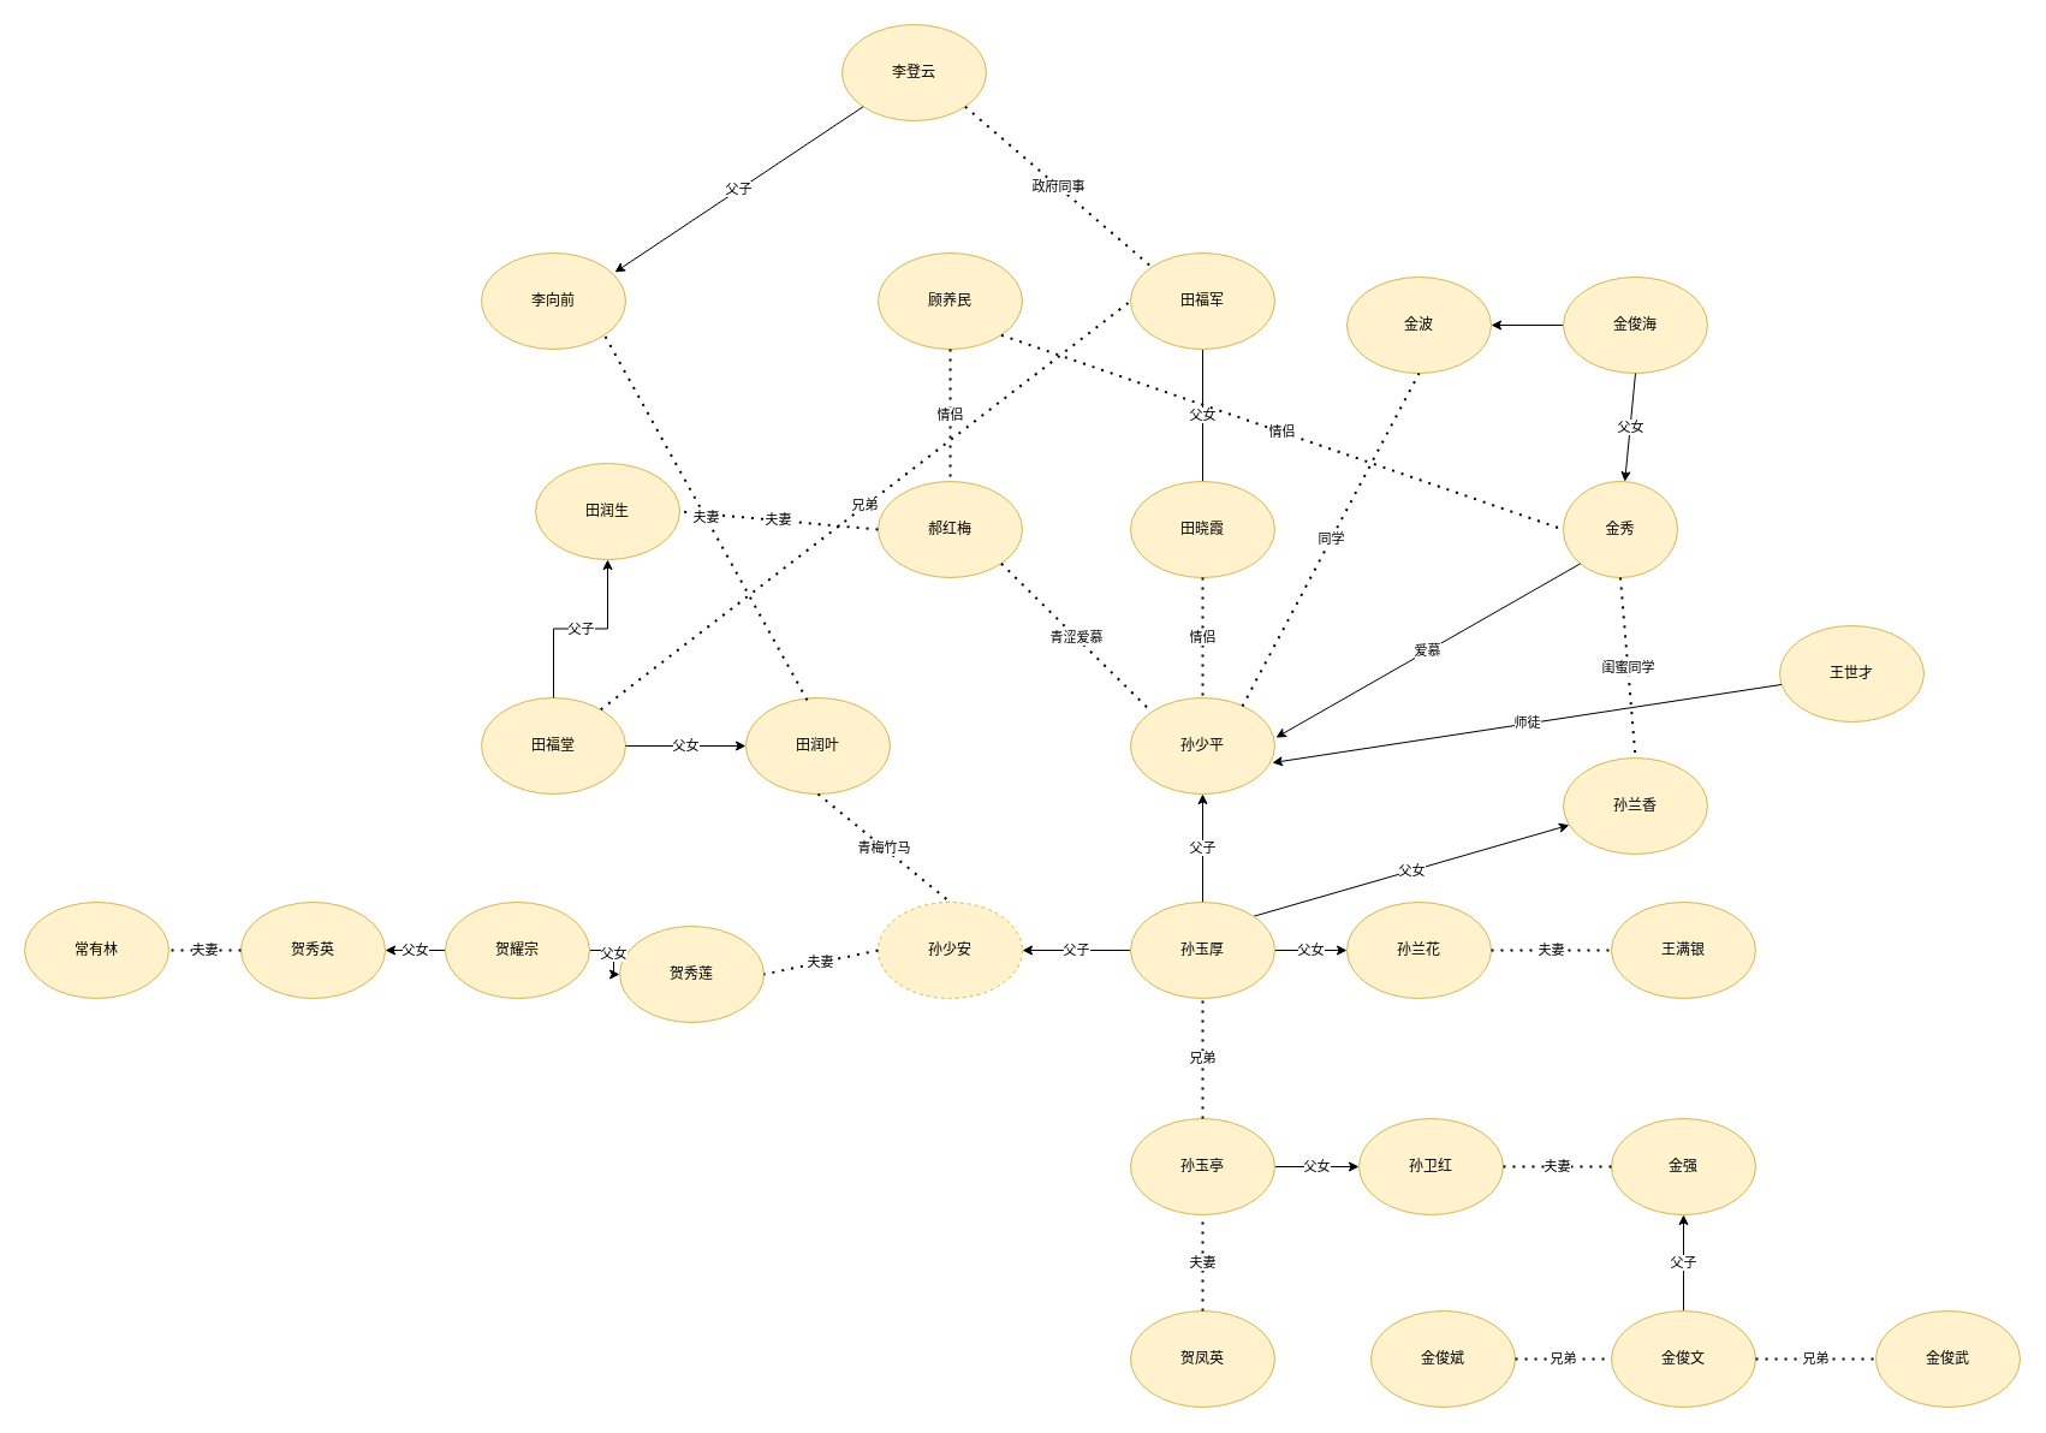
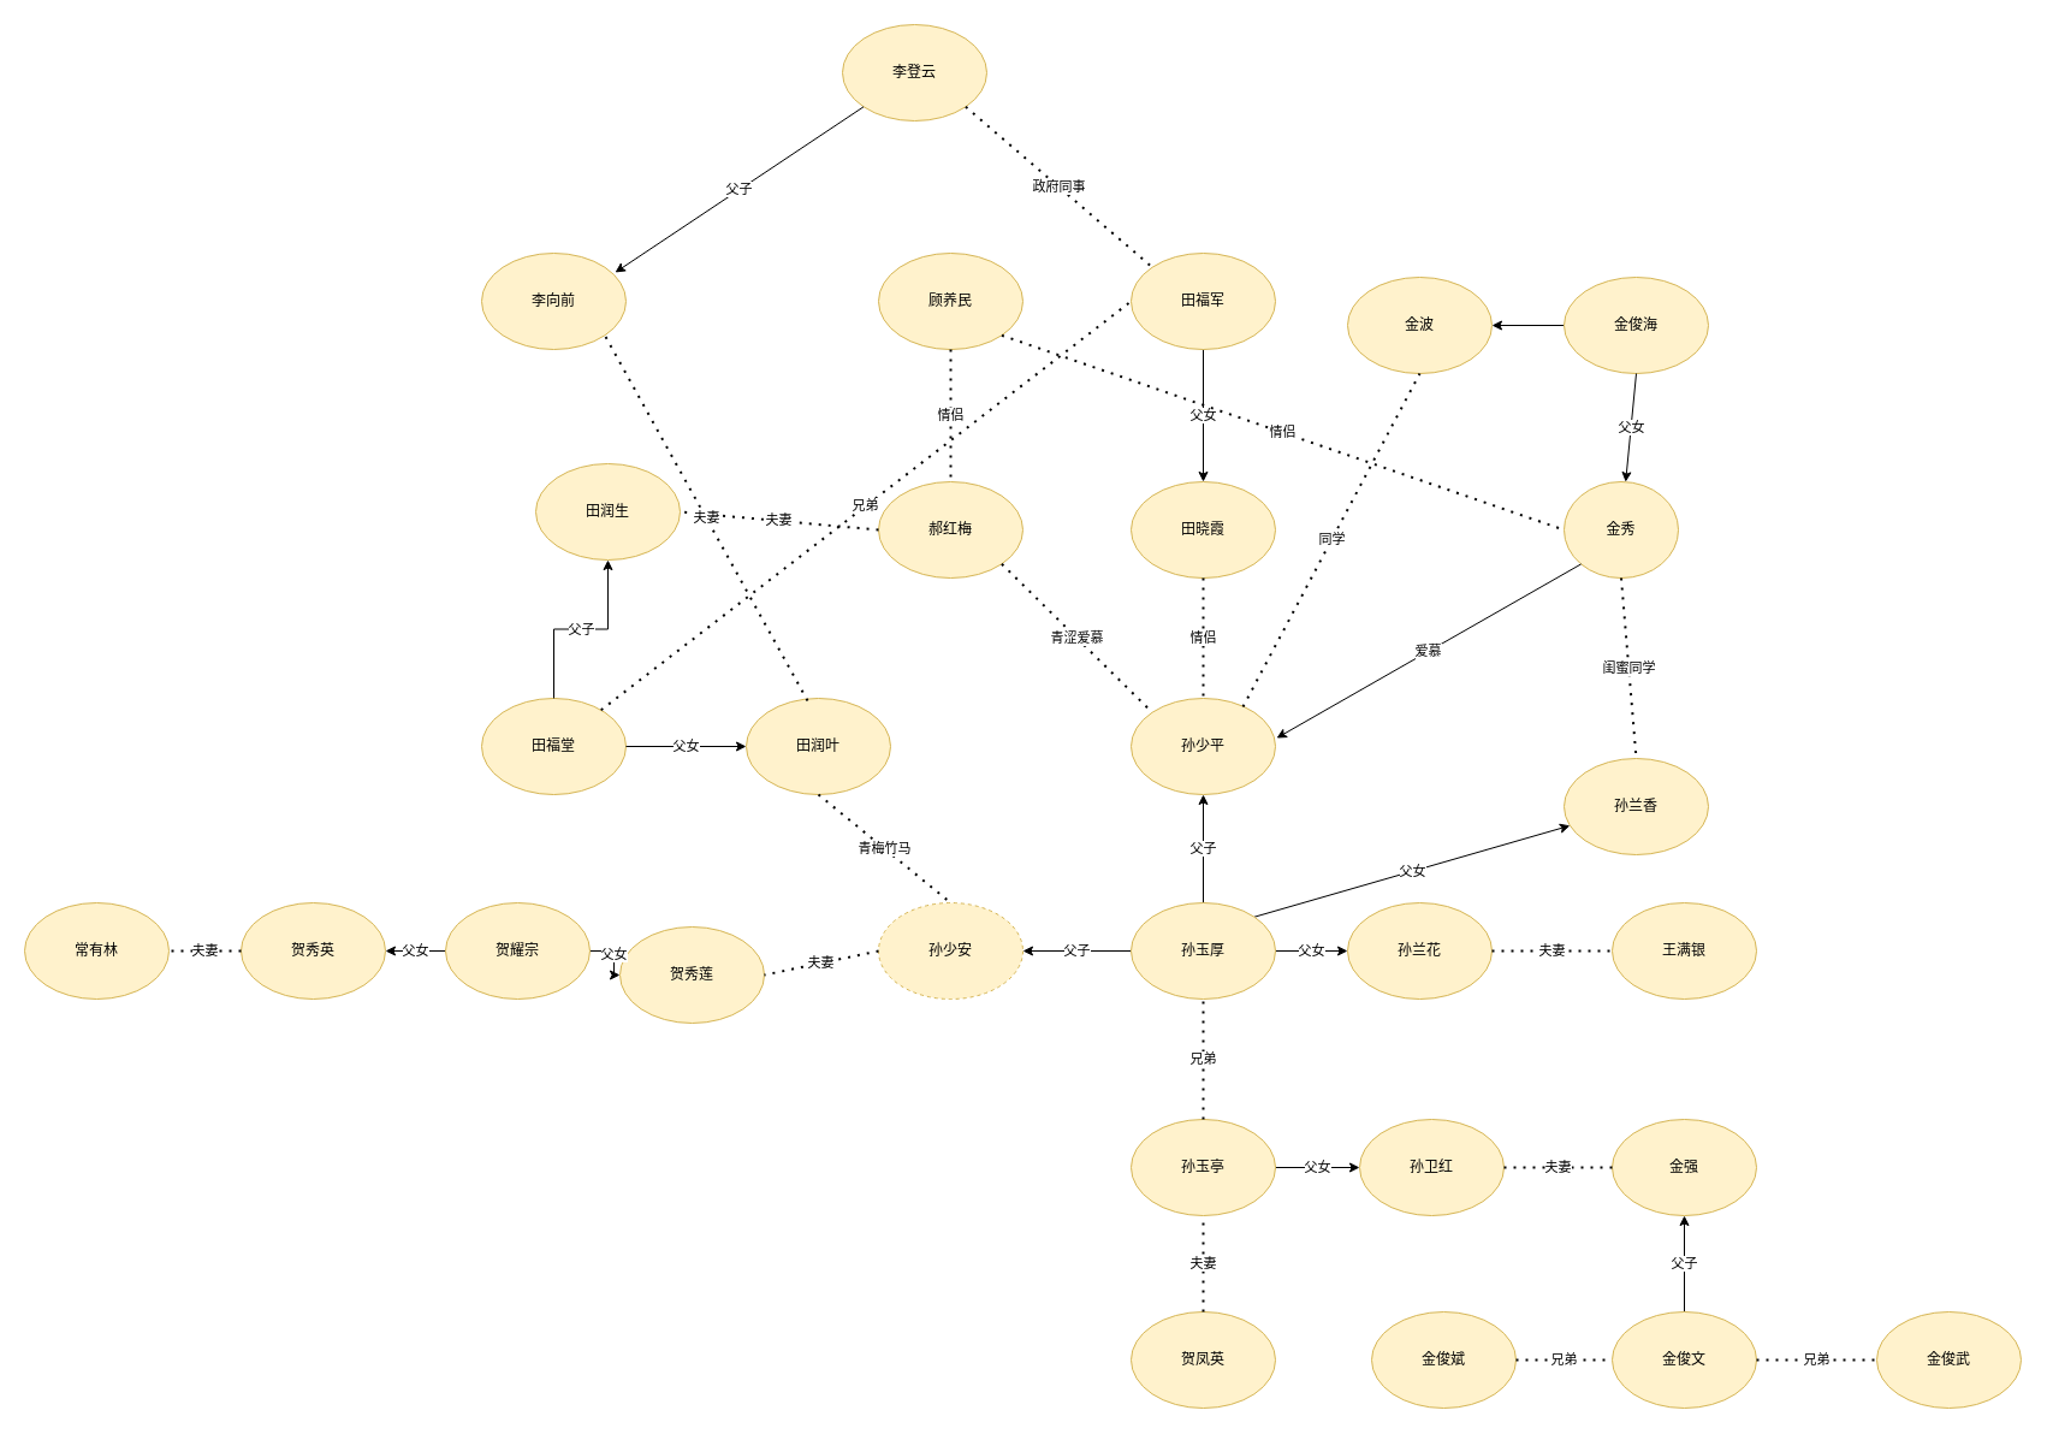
- <mxCell id="9" value="父女" style="edgeStyle=orthogonalEdgeStyle;rounded=0;orthogonalLoop=1;jettySize=auto;html=1;endArrow=none;" edge="1" parent="1" source="10" target="30"><mxGeometry relative="1" as="geometry" /></mxCell>
+ <mxCell id="9" value="父女" style="edgeStyle=orthogonalEdgeStyle;rounded=0;orthogonalLoop=1;jettySize=auto;html=1;" edge="1" parent="1" source="10" target="30"><mxGeometry relative="1" as="geometry" /></mxCell>
- <mxCell id="59" value="王世才" style="ellipse;whiteSpace=wrap;html=1;fillColor=#fff2cc;strokeColor=#d6b656;" vertex="1" parent="1"><mxGeometry x="1480" y="520" width="120" height="80" as="geometry" /></mxCell>
- <mxCell id="60" value="师徒" style="rounded=0;orthogonalLoop=1;jettySize=auto;html=1;entryX=0.983;entryY=0.675;entryDx=0;entryDy=0;entryPerimeter=0;" edge="1" parent="1" source="59" target="8"><mxGeometry relative="1" as="geometry"><mxPoint x="1440" y="570" as="sourcePoint" /><mxPoint x="1350" y="570" as="targetPoint" /></mxGeometry></mxCell>
